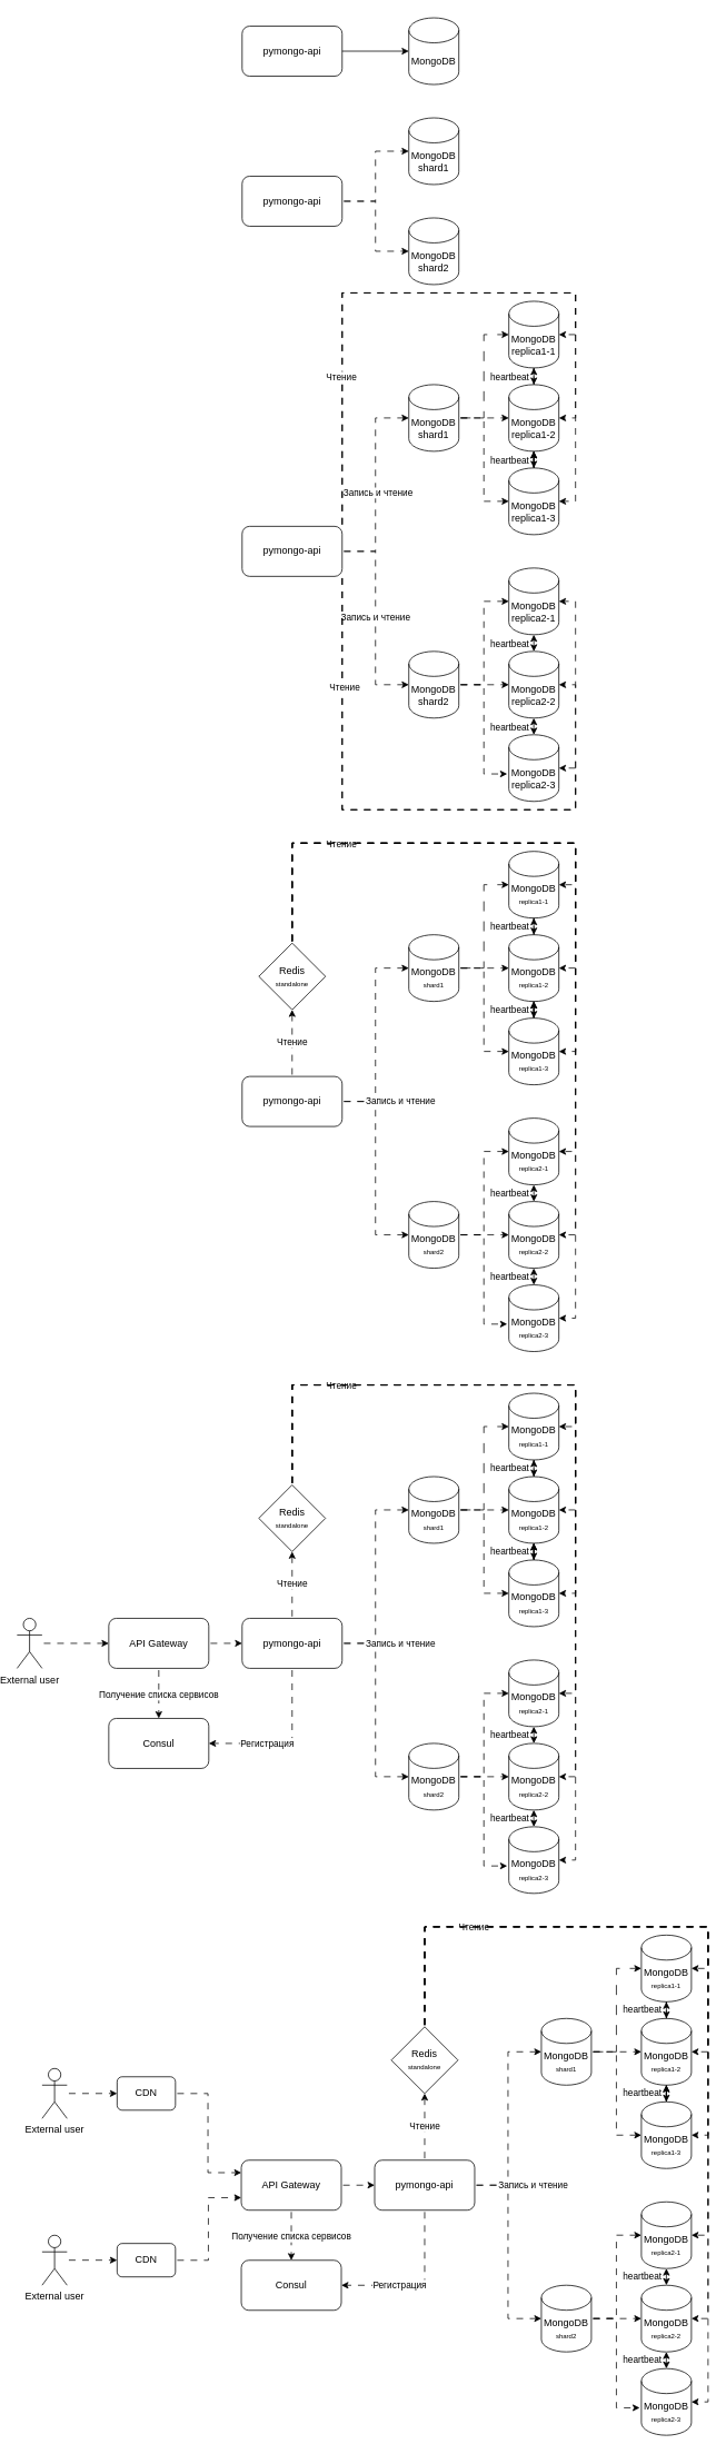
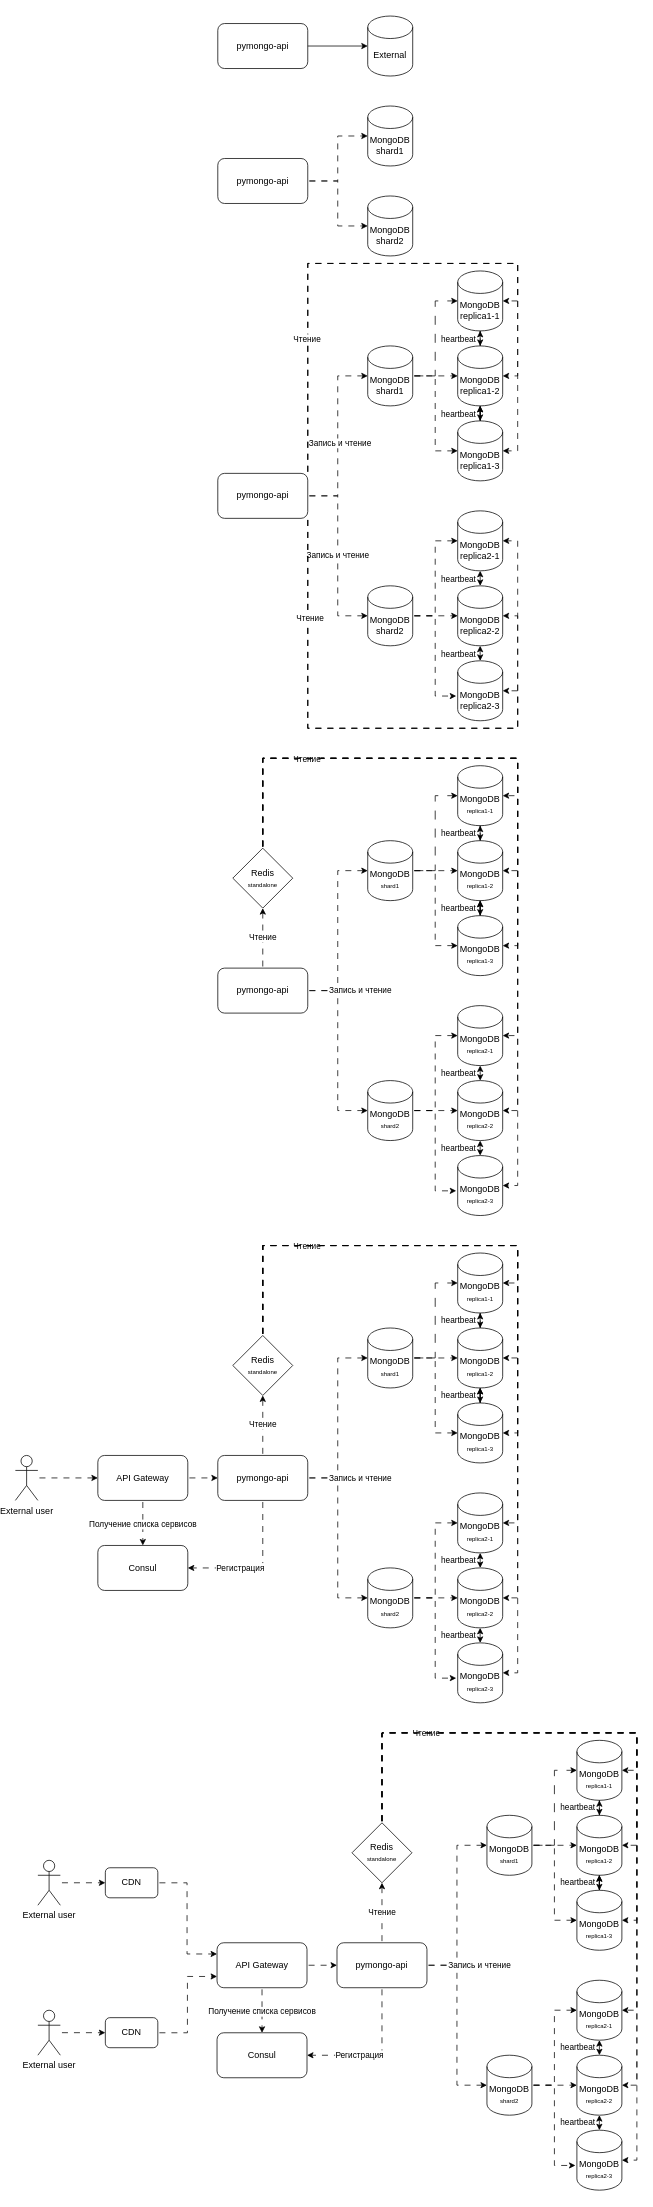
- <mxCell id="2" value="MongoDB" style="shape=cylinder3;whiteSpace=wrap;html=1;boundedLbl=1;backgroundOutline=1;size=15;" parent="1" vertex="1"><mxGeometry x="490" y="20" width="60" height="80" as="geometry" /></mxCell>
+ <mxCell id="2" value="External" style="shape=cylinder3;whiteSpace=wrap;html=1;boundedLbl=1;backgroundOutline=1;size=15;" parent="1" vertex="1"><mxGeometry x="490" y="20" width="60" height="80" as="geometry" /></mxCell>
